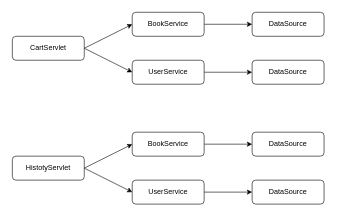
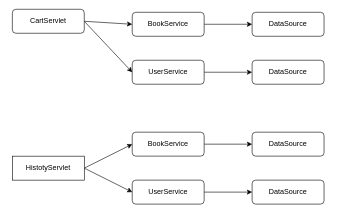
- <mxCell id="10" value="CartServlet" style="rounded=1;whiteSpace=wrap;html=1;" vertex="1" parent="1"><mxGeometry x="20" y="60" width="120" height="40" as="geometry" /></mxCell>
+ <mxCell id="10" value="CartServlet" style="rounded=1;whiteSpace=wrap;html=1;" vertex="1" parent="1"><mxGeometry x="20" y="15" width="120" height="40" as="geometry" /></mxCell>
- <mxCell id="13" value="HistotyServlet" style="rounded=1;whiteSpace=wrap;html=1;" vertex="1" parent="1"><mxGeometry x="20" y="260" width="120" height="40" as="geometry" /></mxCell>
+ <mxCell id="13" value="HistotyServlet" style="whiteSpace=wrap;html=1;rounded=0;" vertex="1" parent="1"><mxGeometry x="20" y="260" width="120" height="40" as="geometry" /></mxCell>
